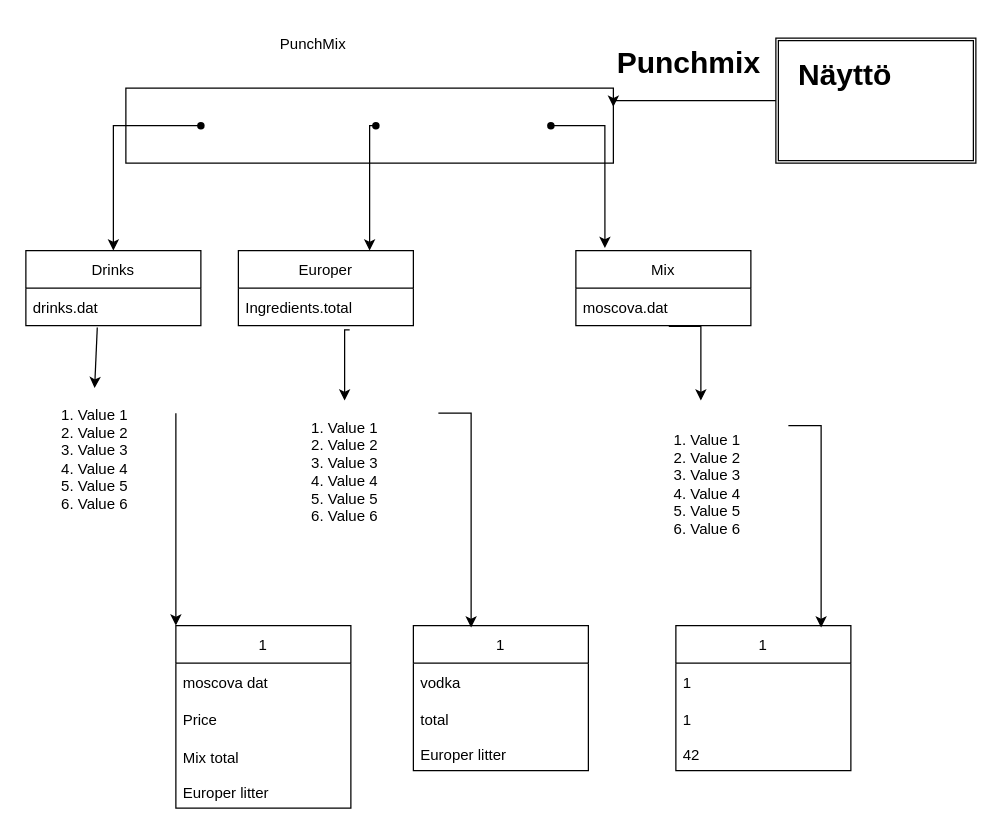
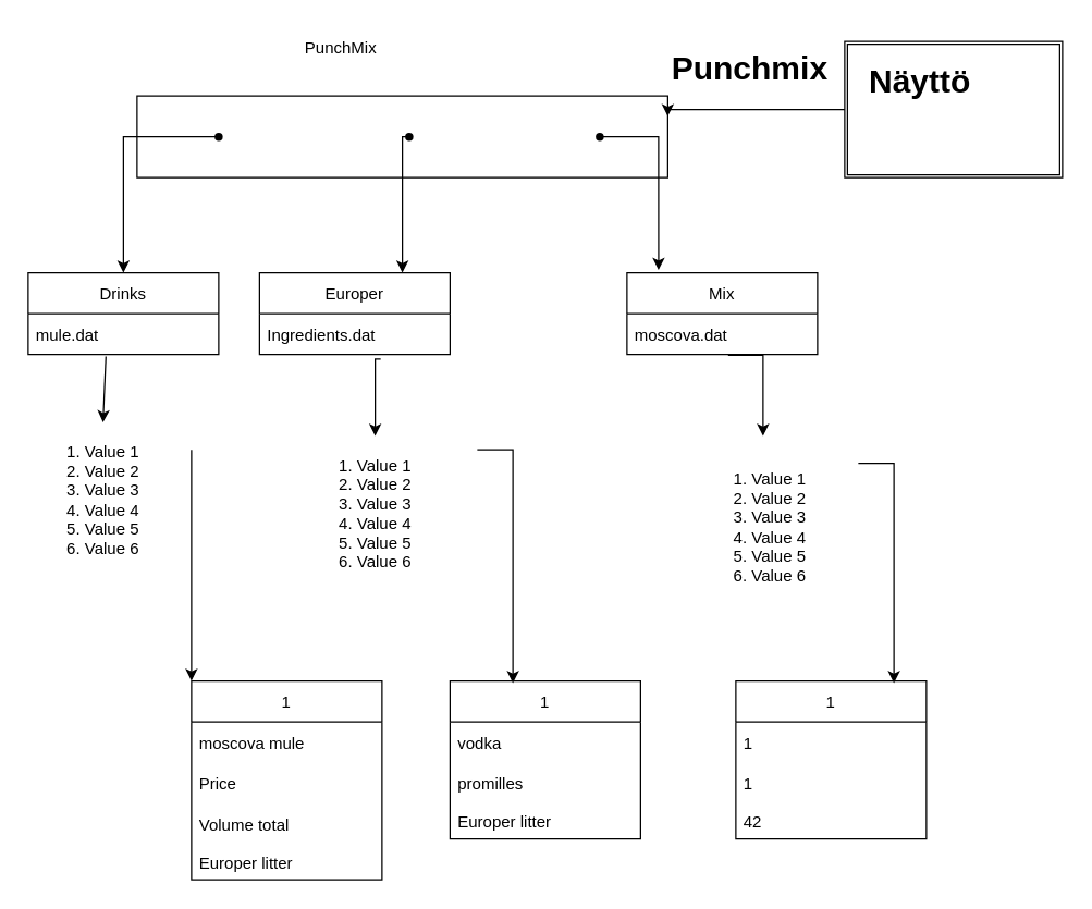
- <mxCell id="3" value="drinks.dat" style="text;strokeColor=none;fillColor=none;align=left;verticalAlign=middle;spacingLeft=4;spacingRight=4;overflow=hidden;points=[[0,0.5],[1,0.5]];portConstraint=eastwest;rotatable=0;" vertex="1" parent="2"><mxGeometry y="30" width="140" height="30" as="geometry" /></mxCell>
+ <mxCell id="3" value="mule.dat" style="text;strokeColor=none;fillColor=none;align=left;verticalAlign=middle;spacingLeft=4;spacingRight=4;overflow=hidden;points=[[0,0.5],[1,0.5]];portConstraint=eastwest;rotatable=0;" vertex="1" parent="2"><mxGeometry y="30" width="140" height="30" as="geometry" /></mxCell>
- <mxCell id="5" value="Ingredients.total" style="text;strokeColor=none;fillColor=none;align=left;verticalAlign=middle;spacingLeft=4;spacingRight=4;overflow=hidden;points=[[0,0.5],[1,0.5]];portConstraint=eastwest;rotatable=0;" vertex="1" parent="4"><mxGeometry y="30" width="140" height="30" as="geometry" /></mxCell>
+ <mxCell id="5" value="Ingredients.dat" style="text;strokeColor=none;fillColor=none;align=left;verticalAlign=middle;spacingLeft=4;spacingRight=4;overflow=hidden;points=[[0,0.5],[1,0.5]];portConstraint=eastwest;rotatable=0;" vertex="1" parent="4"><mxGeometry y="30" width="140" height="30" as="geometry" /></mxCell>
- <mxCell id="21" value="moscova dat" style="text;strokeColor=none;fillColor=none;align=left;verticalAlign=middle;spacingLeft=4;spacingRight=4;overflow=hidden;points=[[0,0.5],[1,0.5]];portConstraint=eastwest;rotatable=0;" vertex="1" parent="20"><mxGeometry y="30" width="140" height="30" as="geometry" /></mxCell>
+ <mxCell id="21" value="moscova mule" style="text;strokeColor=none;fillColor=none;align=left;verticalAlign=middle;spacingLeft=4;spacingRight=4;overflow=hidden;points=[[0,0.5],[1,0.5]];portConstraint=eastwest;rotatable=0;" vertex="1" parent="20"><mxGeometry y="30" width="140" height="30" as="geometry" /></mxCell>
- <mxCell id="27" value="total" style="text;strokeColor=none;fillColor=none;align=left;verticalAlign=middle;spacingLeft=4;spacingRight=4;overflow=hidden;points=[[0,0.5],[1,0.5]];portConstraint=eastwest;rotatable=0;" vertex="1" parent="25"><mxGeometry y="60" width="140" height="30" as="geometry" /></mxCell>
+ <mxCell id="27" value="promilles" style="text;strokeColor=none;fillColor=none;align=left;verticalAlign=middle;spacingLeft=4;spacingRight=4;overflow=hidden;points=[[0,0.5],[1,0.5]];portConstraint=eastwest;rotatable=0;" vertex="1" parent="25"><mxGeometry y="60" width="140" height="30" as="geometry" /></mxCell>
- <mxCell id="23" value="Mix total" style="text;strokeColor=none;fillColor=none;align=left;verticalAlign=middle;spacingLeft=4;spacingRight=4;overflow=hidden;points=[[0,0.5],[1,0.5]];portConstraint=eastwest;rotatable=0;" vertex="1" parent="20"><mxGeometry y="90" width="140" height="30" as="geometry" /></mxCell>
+ <mxCell id="23" value="Volume total" style="text;strokeColor=none;fillColor=none;align=left;verticalAlign=middle;spacingLeft=4;spacingRight=4;overflow=hidden;points=[[0,0.5],[1,0.5]];portConstraint=eastwest;rotatable=0;" vertex="1" parent="20"><mxGeometry y="90" width="140" height="30" as="geometry" /></mxCell>
